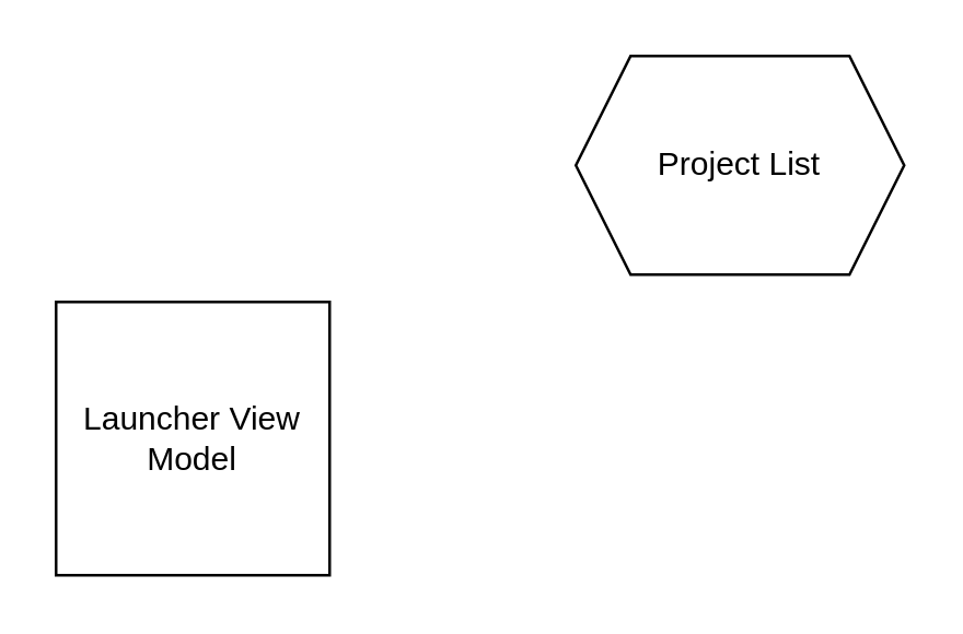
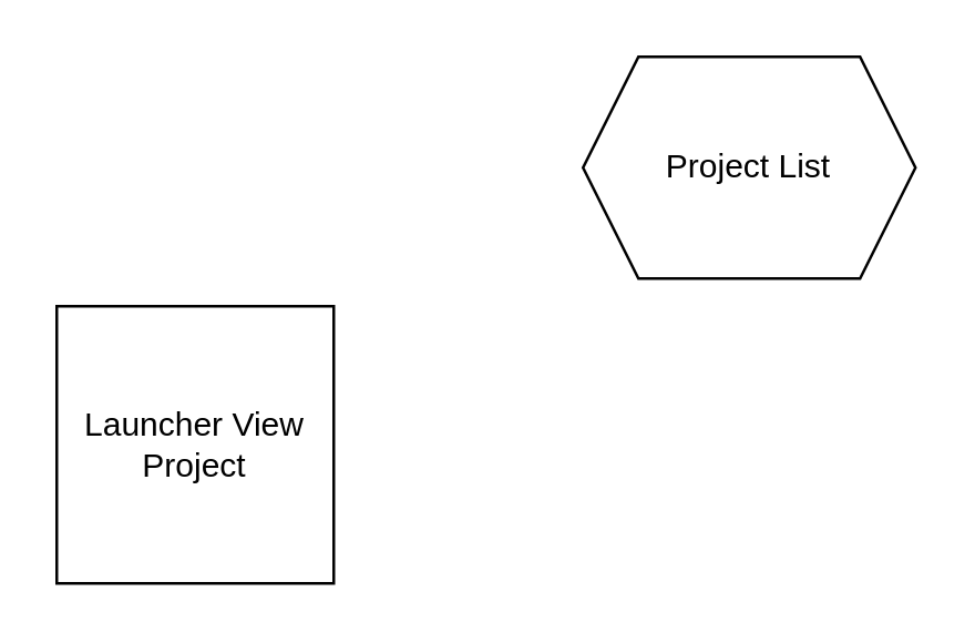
- <mxCell id="2" value="Launcher View Model" style="whiteSpace=wrap;html=1;aspect=fixed;" vertex="1" parent="1"><mxGeometry x="20" y="110" width="100" height="100" as="geometry" /></mxCell>
+ <mxCell id="2" value="Launcher View Project" style="whiteSpace=wrap;html=1;aspect=fixed;" vertex="1" parent="1"><mxGeometry x="20" y="110" width="100" height="100" as="geometry" /></mxCell>
